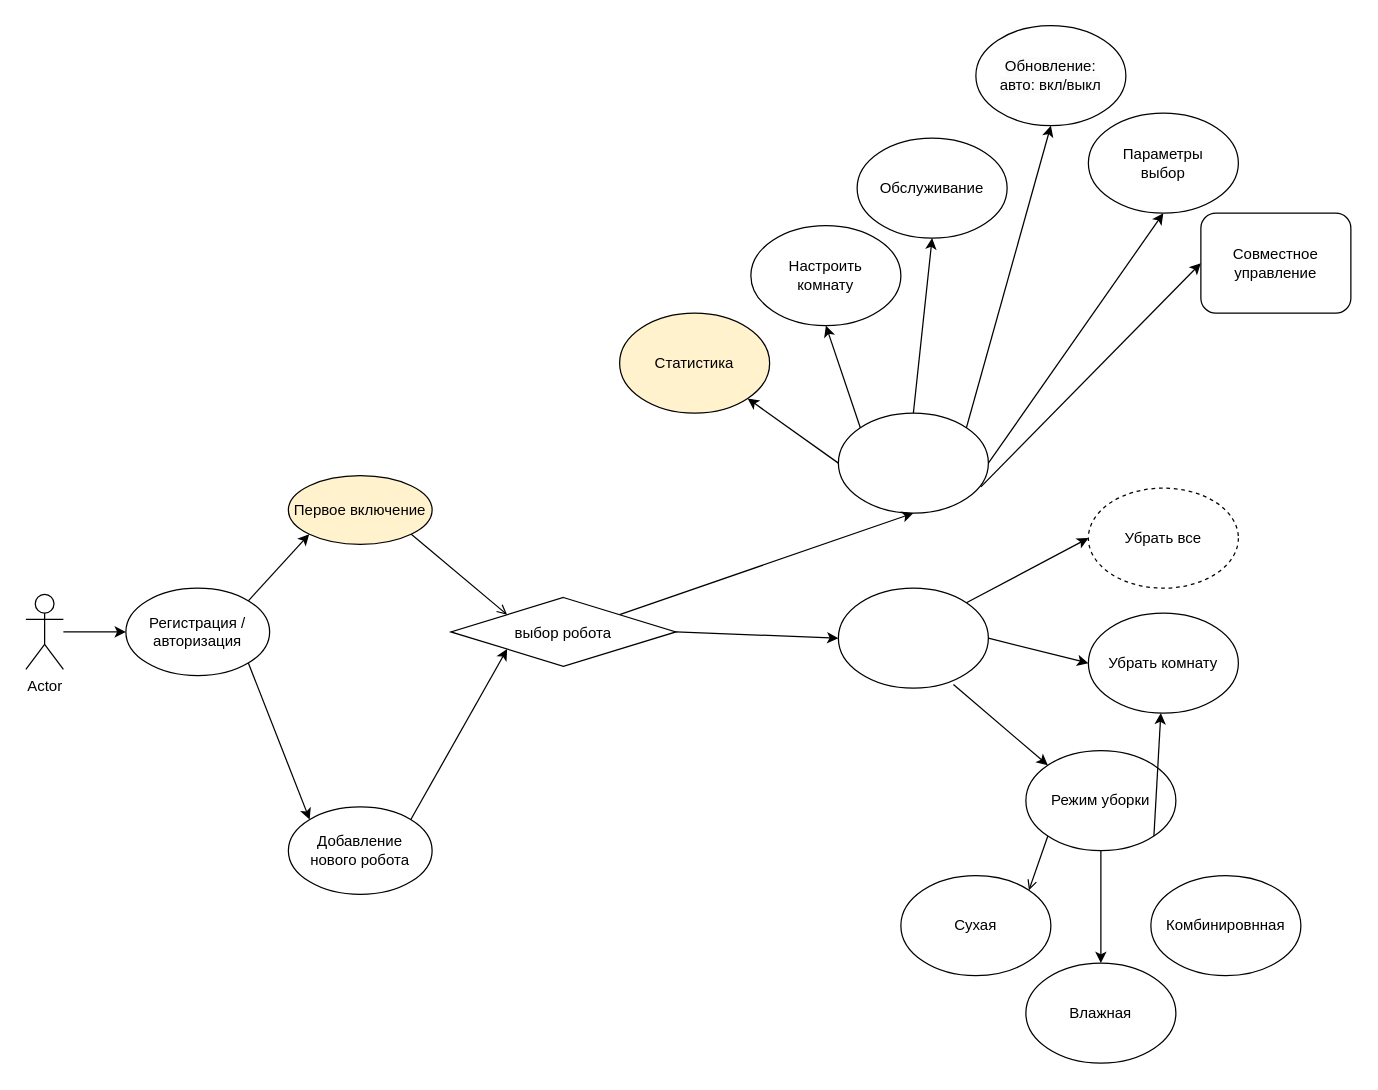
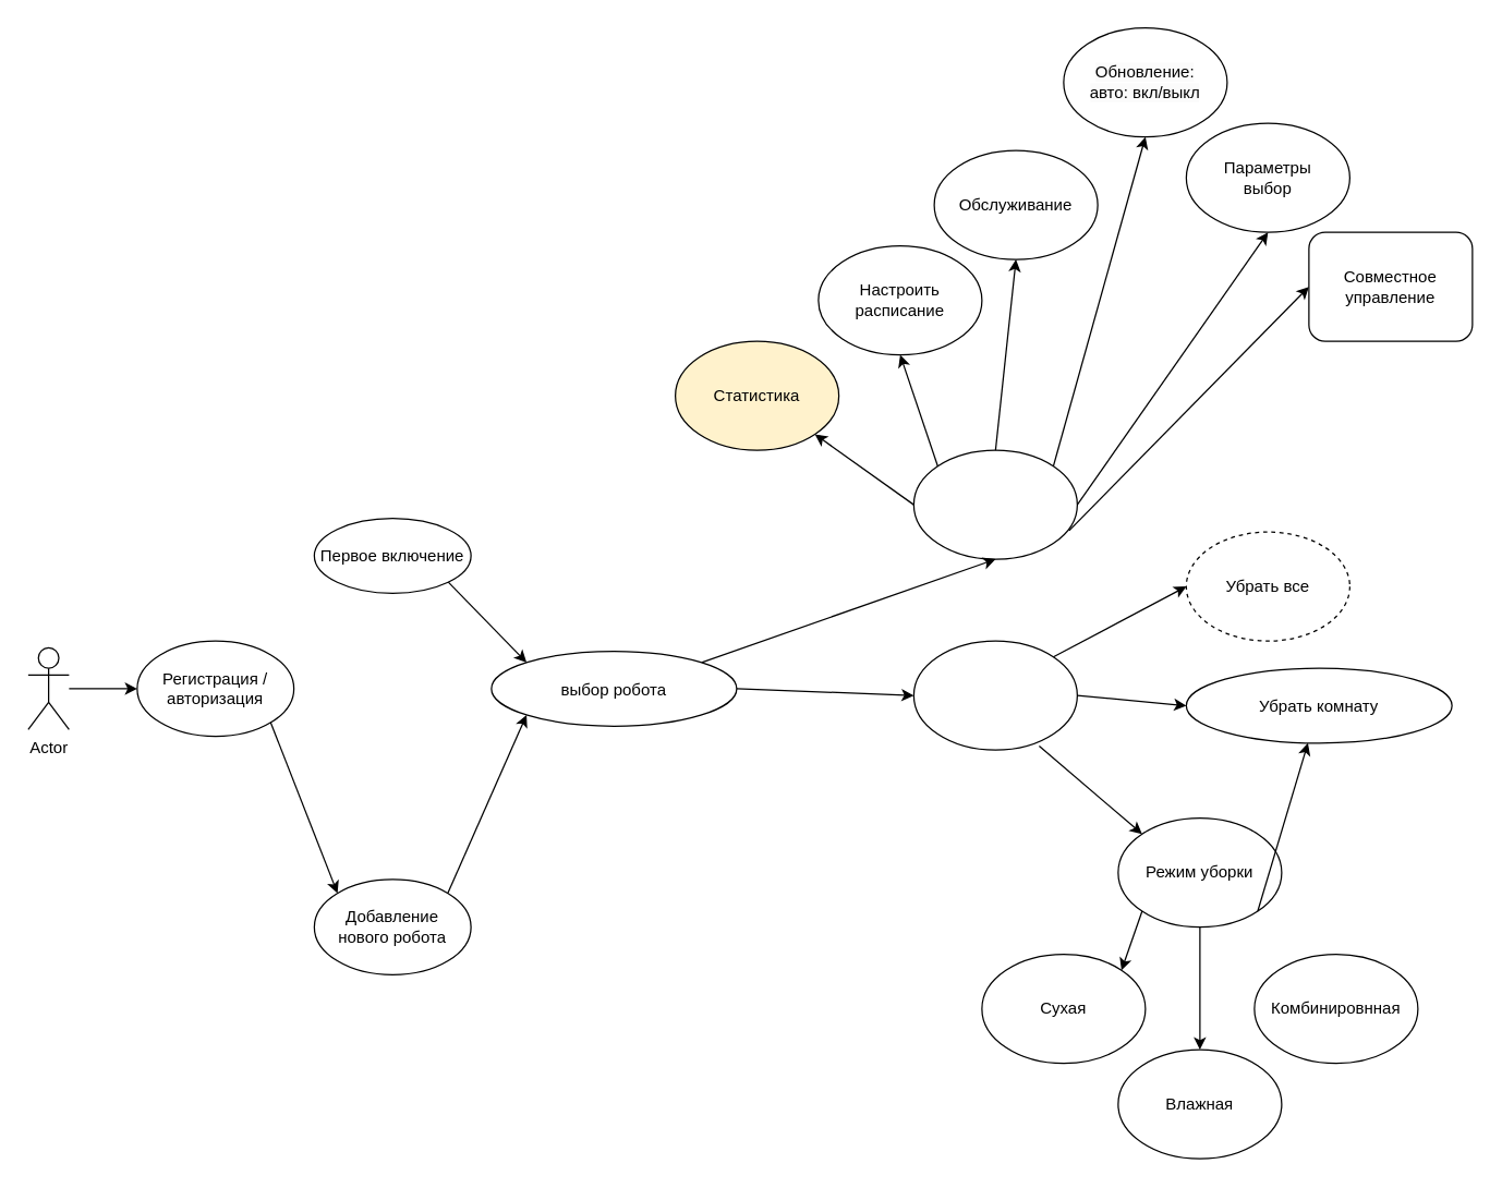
- <mxCell id="7" value="Настроить&lt;br&gt;комнату" style="text;html=1;strokeColor=none;fillColor=none;align=center;verticalAlign=middle;whiteSpace=wrap;rounded=0;" vertex="1" parent="1"><mxGeometry x="615" y="190" width="90" height="60" as="geometry" /></mxCell>
+ <mxCell id="7" value="Настроить&lt;br&gt;расписание" style="text;html=1;strokeColor=none;fillColor=none;align=center;verticalAlign=middle;whiteSpace=wrap;rounded=0;" vertex="1" parent="1"><mxGeometry x="615" y="190" width="90" height="60" as="geometry" /></mxCell>
- <mxCell id="26" value="&lt;br&gt;Первое включение" style="ellipse;whiteSpace=wrap;html=1;verticalAlign=top;align=center;fillColor=#fff2cc;" vertex="1" parent="1"><mxGeometry x="230" y="380" width="115" height="55" as="geometry" /></mxCell>
+ <mxCell id="26" value="&lt;br&gt;Первое включение" style="ellipse;whiteSpace=wrap;html=1;verticalAlign=top;align=center;" vertex="1" parent="1"><mxGeometry x="230" y="380" width="115" height="55" as="geometry" /></mxCell>
- <mxCell id="29" value="" style="endArrow=classic;html=1;rounded=0;exitX=1;exitY=0;exitDx=0;exitDy=0;entryX=0;entryY=1;entryDx=0;entryDy=0;" edge="1" parent="1" source="3" target="26"><mxGeometry width="50" height="50" relative="1" as="geometry"><mxPoint x="205" y="540" as="sourcePoint" /><mxPoint x="242" y="575" as="targetPoint" /></mxGeometry></mxCell>
- <mxCell id="30" value="" style="endArrow=open;html=1;rounded=0;exitX=1;exitY=1;exitDx=0;exitDy=0;entryX=0;entryY=0;entryDx=0;entryDy=0;" edge="1" parent="1" source="26" target="25"><mxGeometry width="50" height="50" relative="1" as="geometry"><mxPoint x="215" y="550" as="sourcePoint" /><mxPoint x="252" y="585" as="targetPoint" /></mxGeometry></mxCell>
+ <mxCell id="30" value="" style="endArrow=classic;html=1;rounded=0;exitX=1;exitY=1;exitDx=0;exitDy=0;entryX=0;entryY=0;entryDx=0;entryDy=0;" edge="1" parent="1" source="26" target="25"><mxGeometry width="50" height="50" relative="1" as="geometry"><mxPoint x="215" y="550" as="sourcePoint" /><mxPoint x="252" y="585" as="targetPoint" /></mxGeometry></mxCell>
- <mxCell id="25" value="&lt;br&gt;выбор робота" style="rhombus;whiteSpace=wrap;html=1;verticalAlign=top;align=center;" vertex="1" parent="1"><mxGeometry x="360" y="477.5" width="180" height="55" as="geometry" /></mxCell>
+ <mxCell id="25" value="&lt;br&gt;выбор робота" style="ellipse;whiteSpace=wrap;html=1;verticalAlign=top;align=center;" vertex="1" parent="1"><mxGeometry x="360" y="477.5" width="180" height="55" as="geometry" /></mxCell>
- <mxCell id="10" value="Убрать комнату" style="ellipse;whiteSpace=wrap;html=1;" vertex="1" parent="1"><mxGeometry x="870" y="490" width="120" height="80" as="geometry" /></mxCell>
+ <mxCell id="10" value="Убрать комнату" style="ellipse;whiteSpace=wrap;html=1;" vertex="1" parent="1"><mxGeometry x="870" y="490" width="195" height="55" as="geometry" /></mxCell>
- <mxCell id="39" value="" style="endArrow=open;html=1;rounded=0;entryX=1;entryY=0;entryDx=0;entryDy=0;exitX=0;exitY=1;exitDx=0;exitDy=0;" edge="1" parent="1" source="34" target="36"><mxGeometry width="50" height="50" relative="1" as="geometry"><mxPoint x="680" y="430" as="sourcePoint" /><mxPoint x="730" y="380" as="targetPoint" /></mxGeometry></mxCell>
+ <mxCell id="39" value="" style="endArrow=classic;html=1;rounded=0;entryX=1;entryY=0;entryDx=0;entryDy=0;exitX=0;exitY=1;exitDx=0;exitDy=0;" edge="1" parent="1" source="34" target="36"><mxGeometry width="50" height="50" relative="1" as="geometry"><mxPoint x="680" y="430" as="sourcePoint" /><mxPoint x="730" y="380" as="targetPoint" /></mxGeometry></mxCell>
